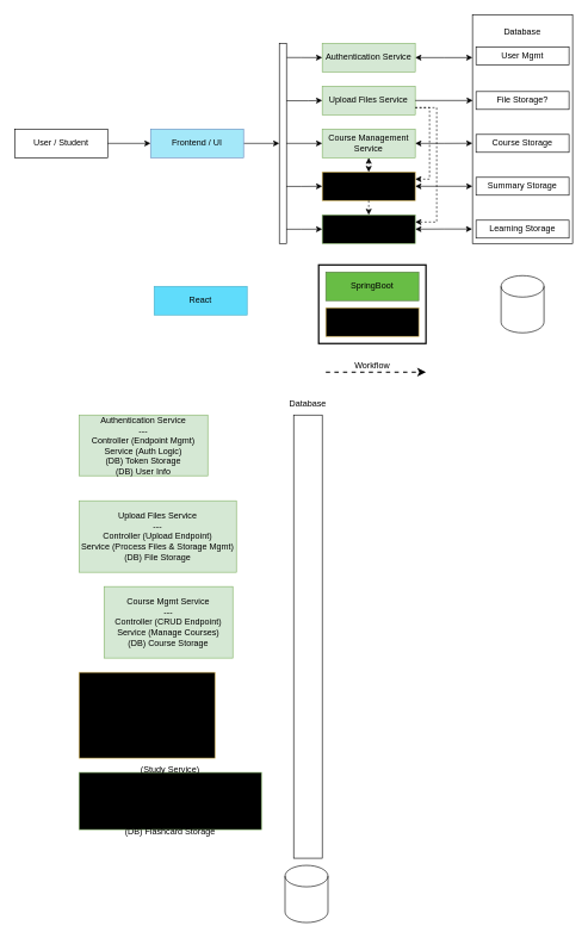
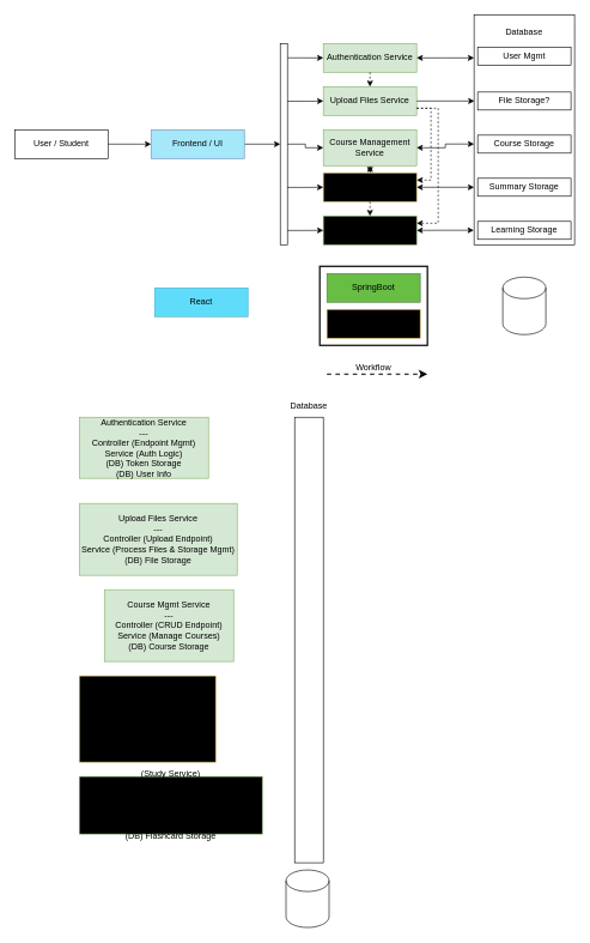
+ <mxCell id="26" value="" style="endArrow=classic;html=1;rounded=0;dashed=1;exitX=0.5;exitY=1;exitDx=0;exitDy=0;entryX=0.5;entryY=0;entryDx=0;entryDy=0;" edge="1" parent="1" source="4" target="5"><mxGeometry width="50" height="50" relative="1" as="geometry"><mxPoint x="490" y="190" as="sourcePoint" /><mxPoint x="540" y="140" as="targetPoint" /></mxGeometry></mxCell>
- <mxCell id="7" value="Course Management Service" style="rounded=0;whiteSpace=wrap;html=1;fillColor=#d5e8d4;strokeColor=#82b366;" vertex="1" parent="1"><mxGeometry x="450" y="180" width="130" height="40" as="geometry" /></mxCell>
+ <mxCell id="7" value="Course Management Service" style="rounded=0;whiteSpace=wrap;html=1;fillColor=#d5e8d4;strokeColor=#82b366;" vertex="1" parent="1"><mxGeometry x="450" y="180" width="130" height="50" as="geometry" /></mxCell>
